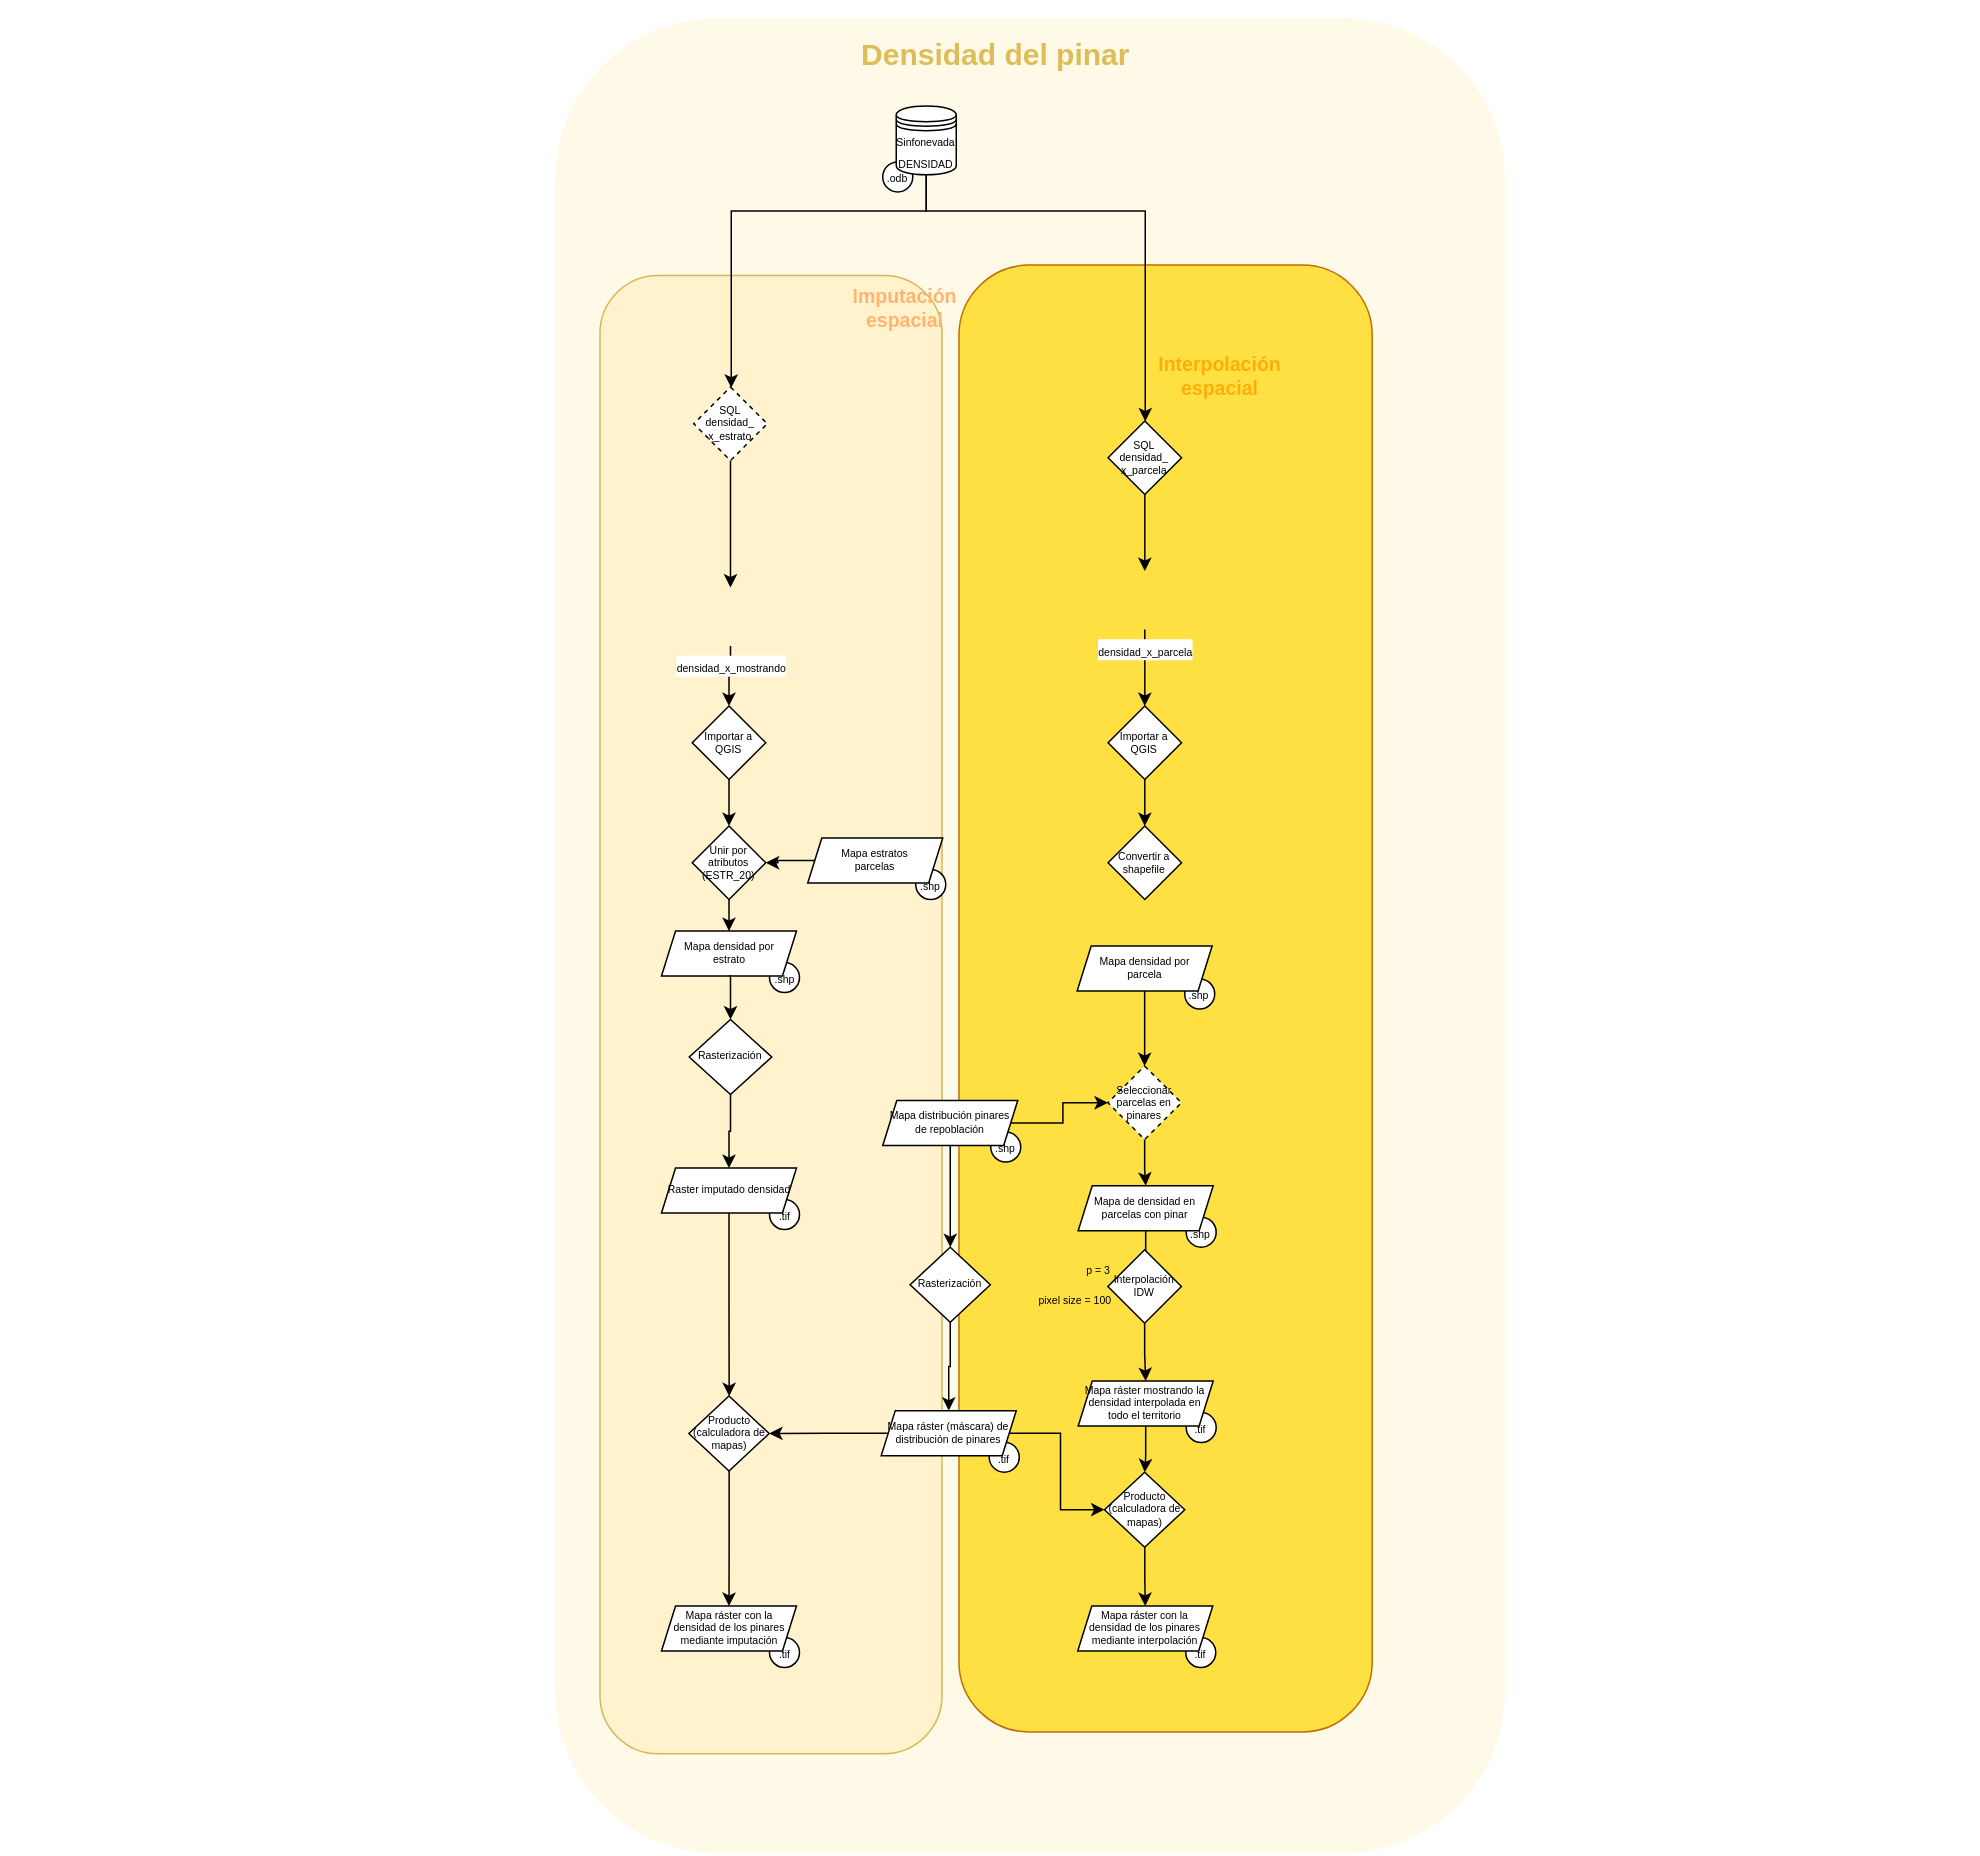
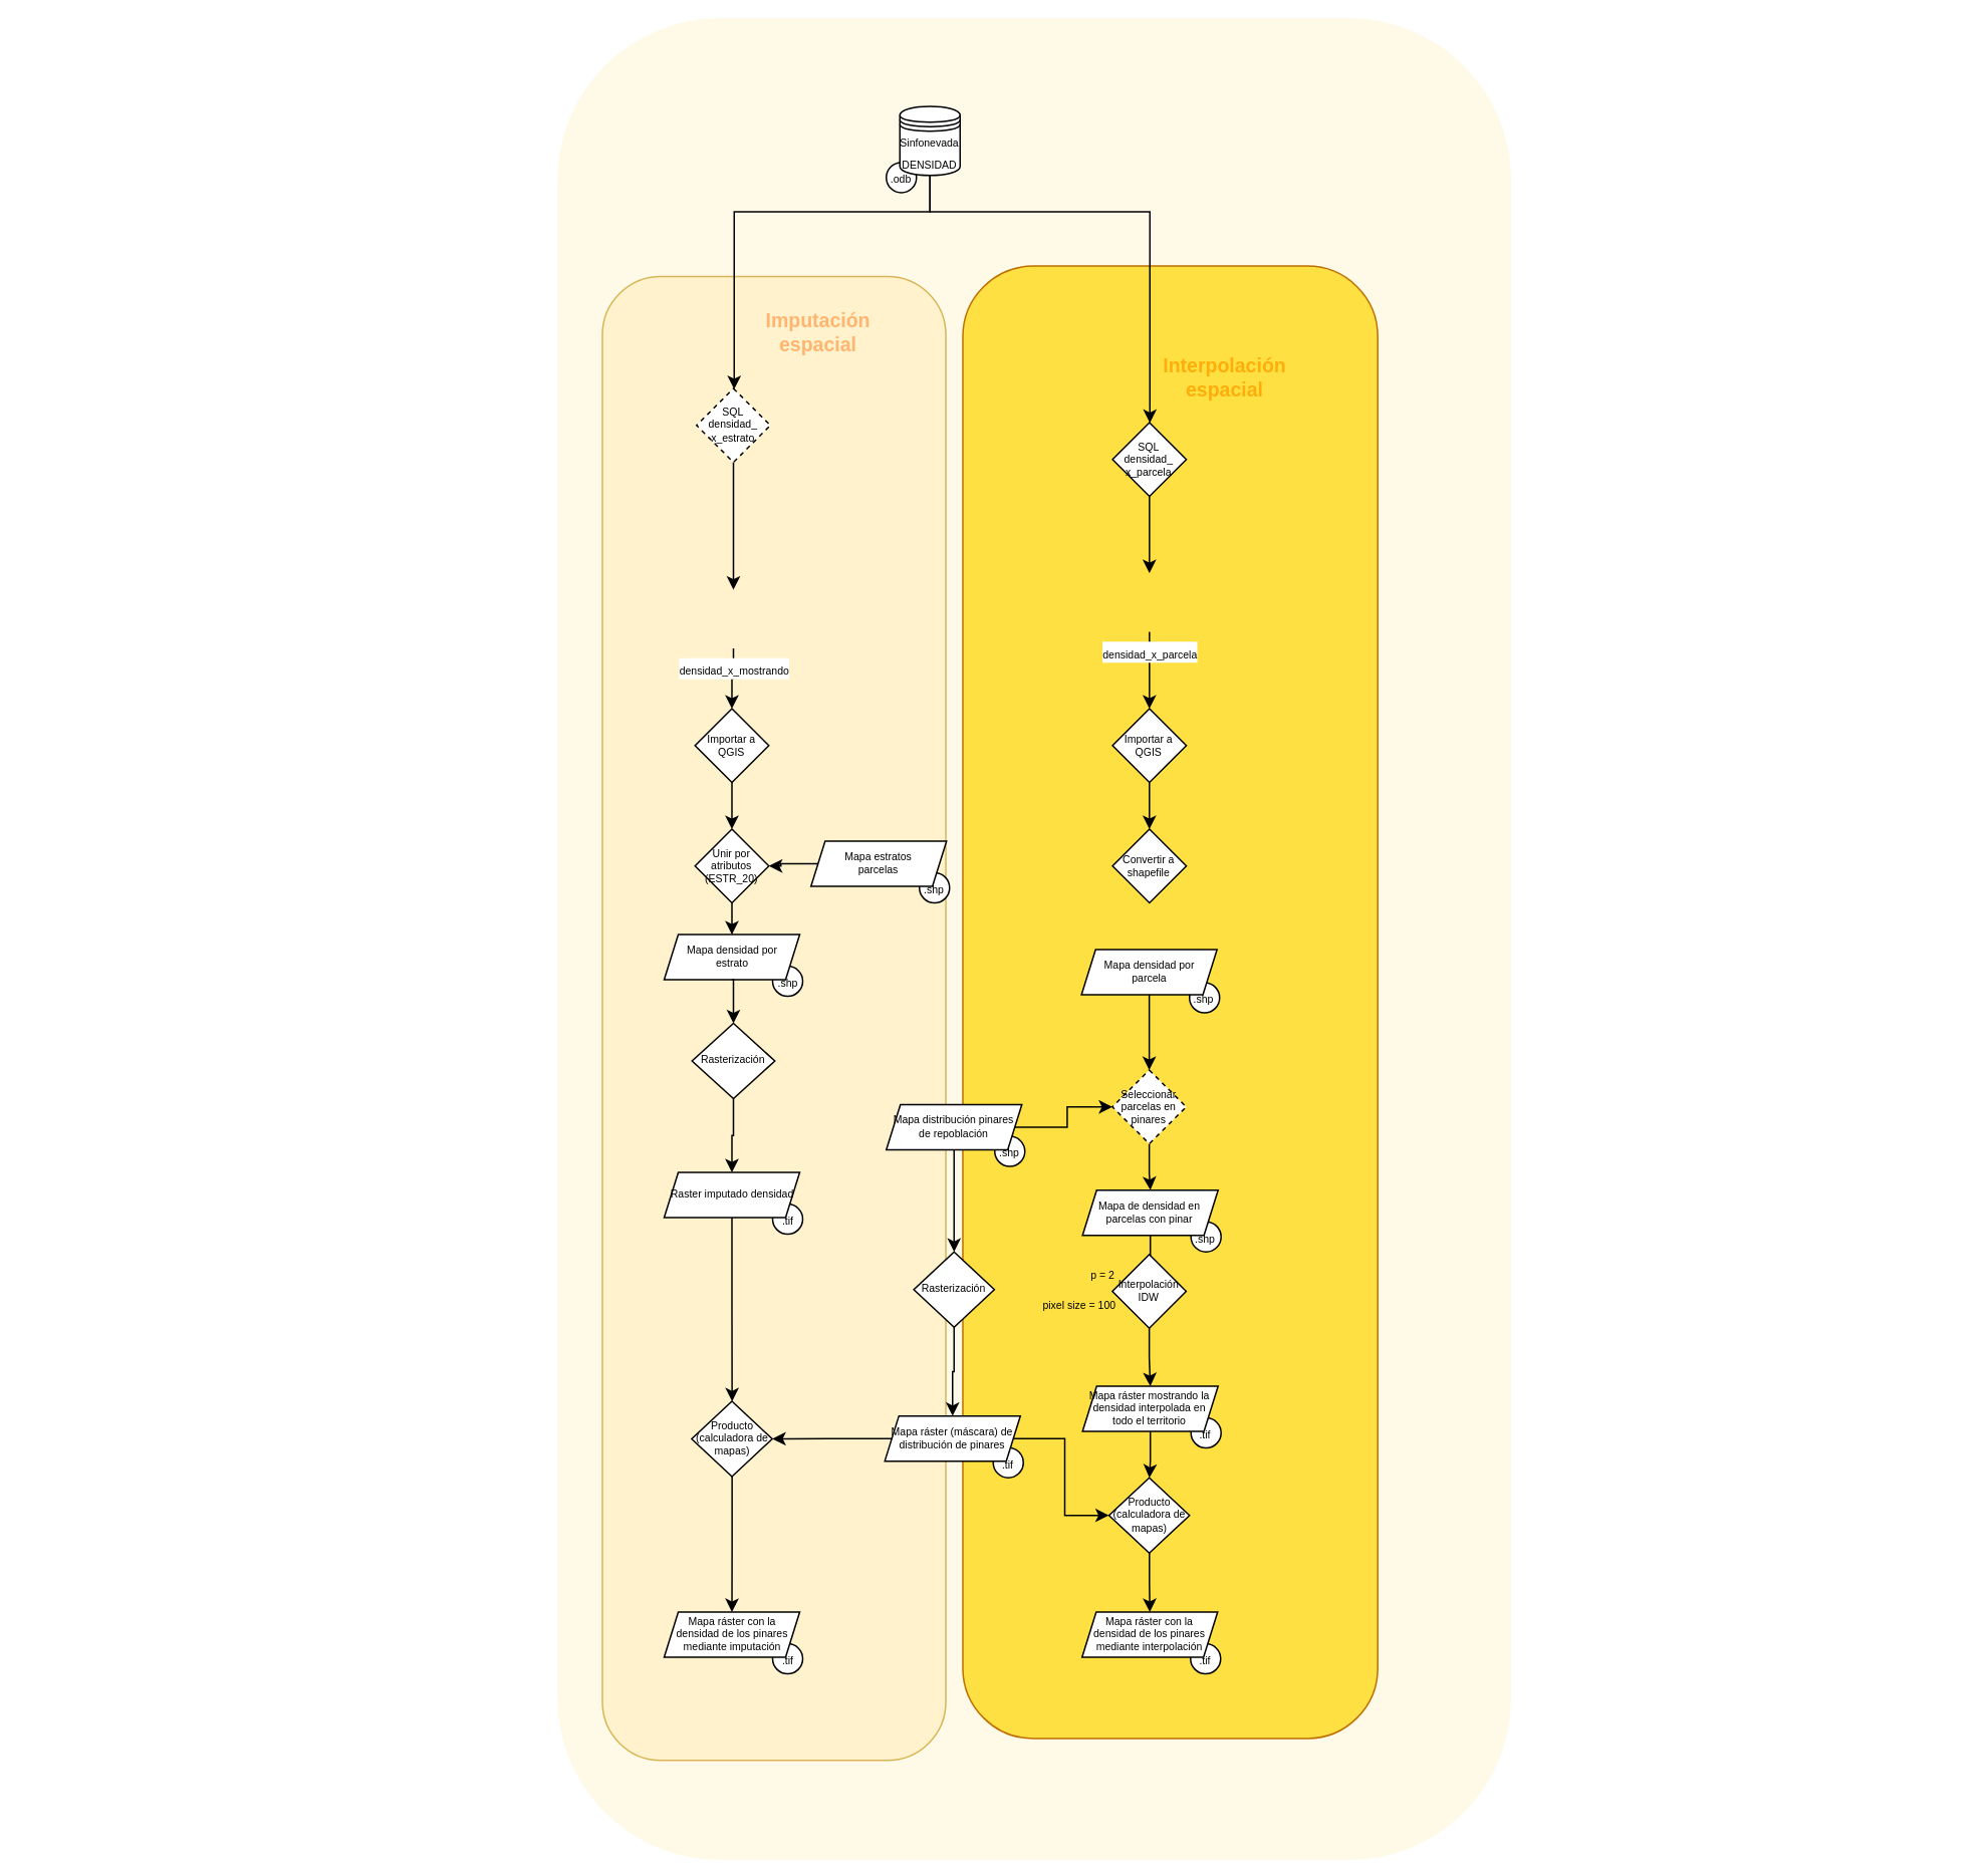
- <mxCell id="34" value="Densidad del pinar" style="text;html=1;align=center;verticalAlign=middle;resizable=0;points=[];autosize=1;fontStyle=1;fontColor=#DEBD59;fontSize=20;" parent="1" vertex="1"><mxGeometry x="568" y="20" width="190" height="30" as="geometry" /></mxCell>
- <mxCell id="36" value="Imputación espacial" style="text;html=1;strokeColor=none;fillColor=none;align=center;verticalAlign=middle;whiteSpace=wrap;rounded=0;fontColor=#FFB570;fontStyle=1;fontSize=13;" parent="1" vertex="1"><mxGeometry x="548" y="185" width="110" height="40" as="geometry" /></mxCell>
+ <mxCell id="36" value="Imputación espacial" style="text;html=1;strokeColor=none;fillColor=none;align=center;verticalAlign=middle;whiteSpace=wrap;rounded=0;fontColor=#FFB570;fontStyle=1;fontSize=13;" parent="1" vertex="1"><mxGeometry x="488" y="200" width="110" height="40" as="geometry" /></mxCell>
- <mxCell id="45" value="p = 3" style="text;html=1;strokeColor=none;fillColor=none;align=center;verticalAlign=middle;whiteSpace=wrap;rounded=0;fontSize=7;" parent="43" vertex="1"><mxGeometry x="22" y="4.5" width="40" height="20" as="geometry" /></mxCell>
+ <mxCell id="45" value="p = 2" style="text;html=1;strokeColor=none;fillColor=none;align=center;verticalAlign=middle;whiteSpace=wrap;rounded=0;fontSize=7;" parent="43" vertex="1"><mxGeometry x="22" y="4.5" width="40" height="20" as="geometry" /></mxCell>
